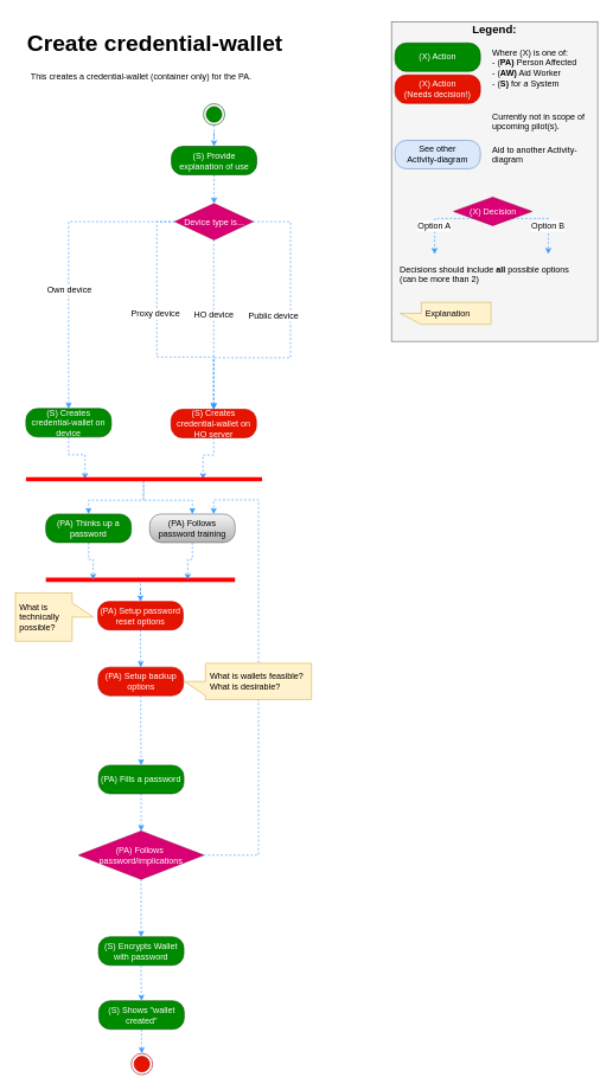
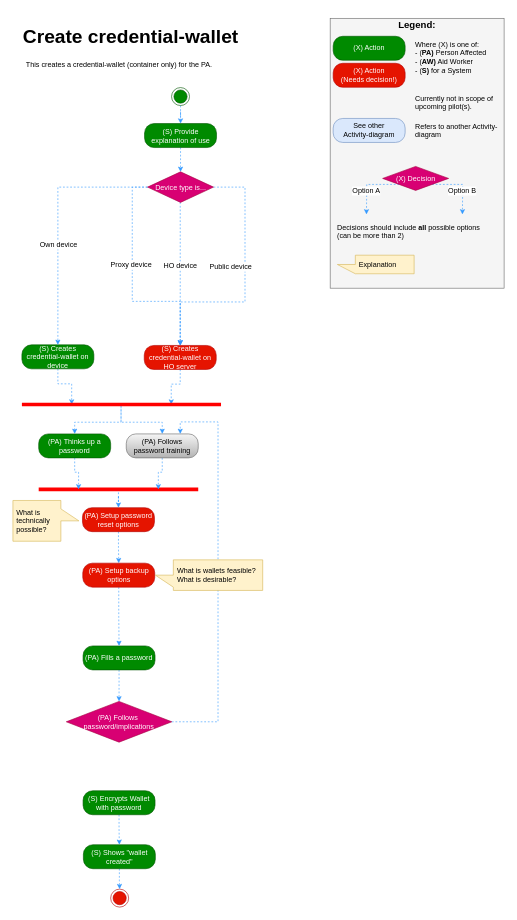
- <mxCell id="44" value="Aid to another Activity-diagram&lt;br&gt;" style="text;html=1;strokeColor=none;fillColor=none;align=left;verticalAlign=top;whiteSpace=wrap;rounded=0;fontSize=12;" parent="1" vertex="1"><mxGeometry x="690" y="197" width="140" height="38" as="geometry" /></mxCell>
+ <mxCell id="44" value="Refers to another Activity-diagram&lt;br&gt;" style="text;html=1;strokeColor=none;fillColor=none;align=left;verticalAlign=top;whiteSpace=wrap;rounded=0;fontSize=12;" parent="1" vertex="1"><mxGeometry x="690" y="197" width="140" height="38" as="geometry" /></mxCell>
- <mxCell id="17" style="edgeStyle=orthogonalEdgeStyle;rounded=0;orthogonalLoop=1;jettySize=auto;html=1;entryX=0.5;entryY=0;entryDx=0;entryDy=0;dashed=1;strokeColor=#3399FF;fontColor=#ffffff;" parent="1" source="18" target="14" edge="1"><mxGeometry relative="1" as="geometry" /></mxCell>
